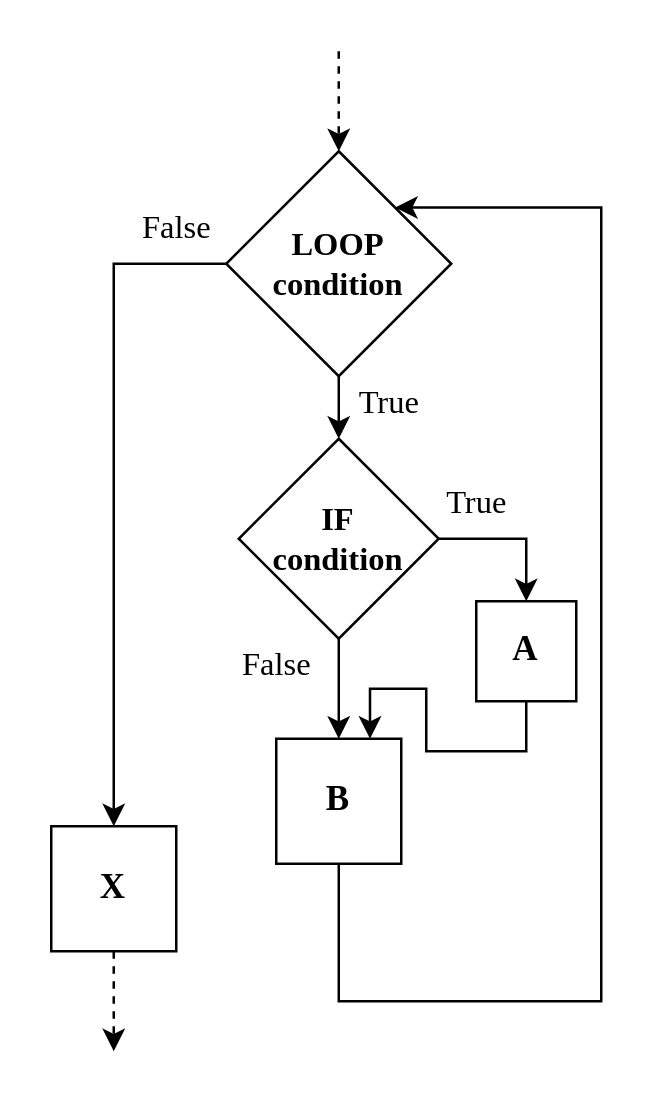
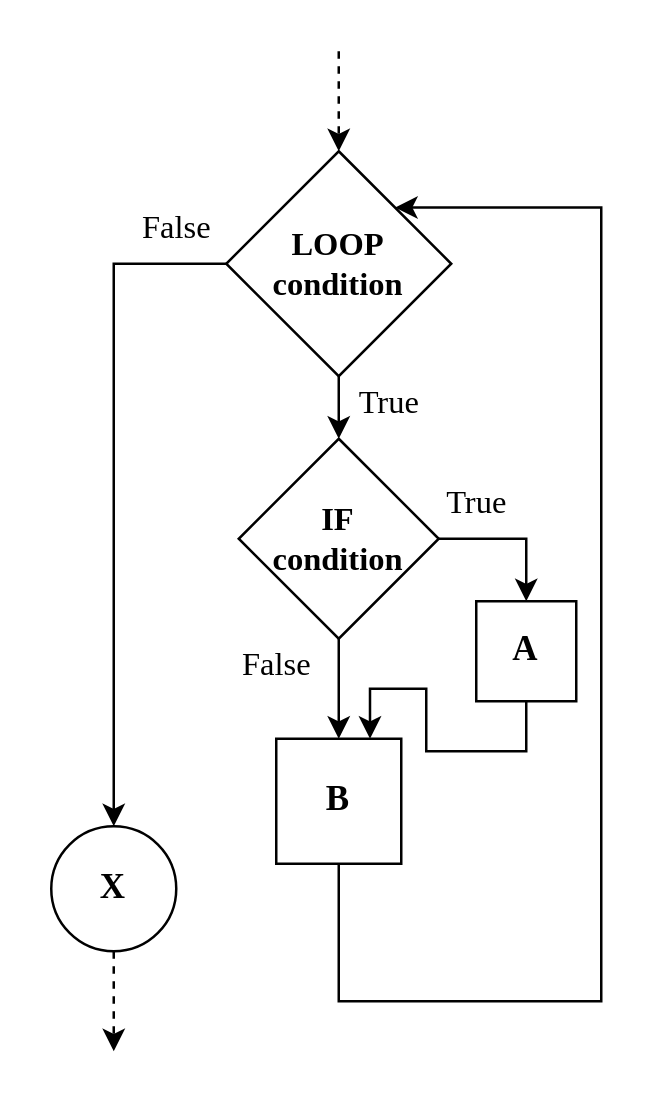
- <mxCell id="8" value="X" style="rounded=0;whiteSpace=wrap;html=1;fontFamily=Georgia;fontSize=14;fontStyle=1" vertex="1" parent="1"><mxGeometry x="20" y="330" width="50" height="50" as="geometry" /></mxCell>
+ <mxCell id="8" value="X" style="ellipse;whiteSpace=wrap;html=1;fontFamily=Georgia;fontSize=14;fontStyle=1;" vertex="1" parent="1"><mxGeometry x="20" y="330" width="50" height="50" as="geometry" /></mxCell>
